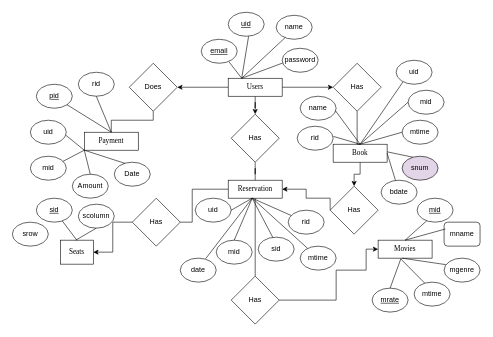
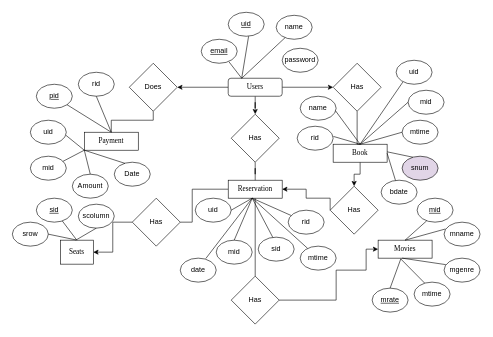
- <mxCell id="45" value="" style="endArrow=none;html=1;rounded=0;entryX=0.013;entryY=0.616;entryDx=0;entryDy=0;exitX=0.25;exitY=0;exitDx=0;exitDy=0;entryPerimeter=0;" parent="1" source="13" target="41" edge="1"><mxGeometry width="50" height="50" relative="1" as="geometry"><mxPoint x="413" y="140" as="sourcePoint" /><mxPoint x="485" y="72" as="targetPoint" /><Array as="points" /></mxGeometry></mxCell>
- <mxCell id="13" value="&lt;font face=&quot;Times New Roman&quot;&gt;&lt;font style=&quot;font-size: 12px;&quot;&gt;Users&lt;/font&gt;&lt;br&gt;&lt;/font&gt;" style="rounded=0;whiteSpace=wrap;html=1;" parent="1" vertex="1"><mxGeometry x="380" y="130" width="90" height="30" as="geometry" /></mxCell>
+ <mxCell id="13" value="&lt;font face=&quot;Times New Roman&quot;&gt;&lt;font style=&quot;font-size: 12px;&quot;&gt;Users&lt;/font&gt;&lt;br&gt;&lt;/font&gt;" style="whiteSpace=wrap;html=1;rounded=1;" parent="1" vertex="1"><mxGeometry x="380" y="130" width="90" height="30" as="geometry" /></mxCell>
- <mxCell id="79" value="mname" style="whiteSpace=wrap;html=1;rounded=1;" parent="1" vertex="1"><mxGeometry x="740" y="370" width="60" height="40" as="geometry" /></mxCell>
+ <mxCell id="79" value="mname" style="ellipse;whiteSpace=wrap;html=1;" parent="1" vertex="1"><mxGeometry x="740" y="370" width="60" height="40" as="geometry" /></mxCell>
+ <mxCell id="77" value="" style="endArrow=none;html=1;rounded=0;entryX=0.474;entryY=-0.011;entryDx=0;entryDy=0;exitX=1;exitY=0.5;exitDx=0;exitDy=0;entryPerimeter=0;" parent="1" source="74" target="9" edge="1"><mxGeometry width="50" height="50" relative="1" as="geometry"><mxPoint x="118" y="376" as="sourcePoint" /><mxPoint x="155" y="410" as="targetPoint" /><Array as="points" /></mxGeometry></mxCell>
